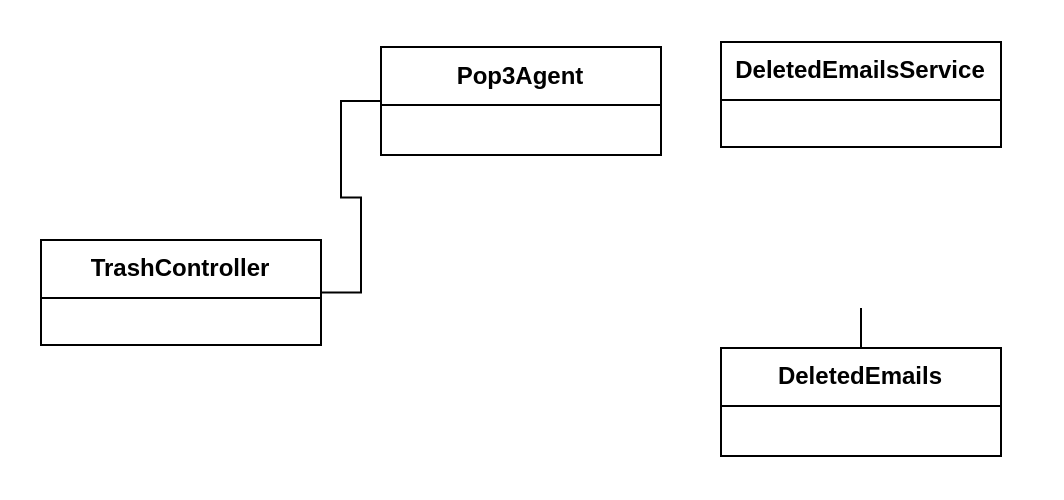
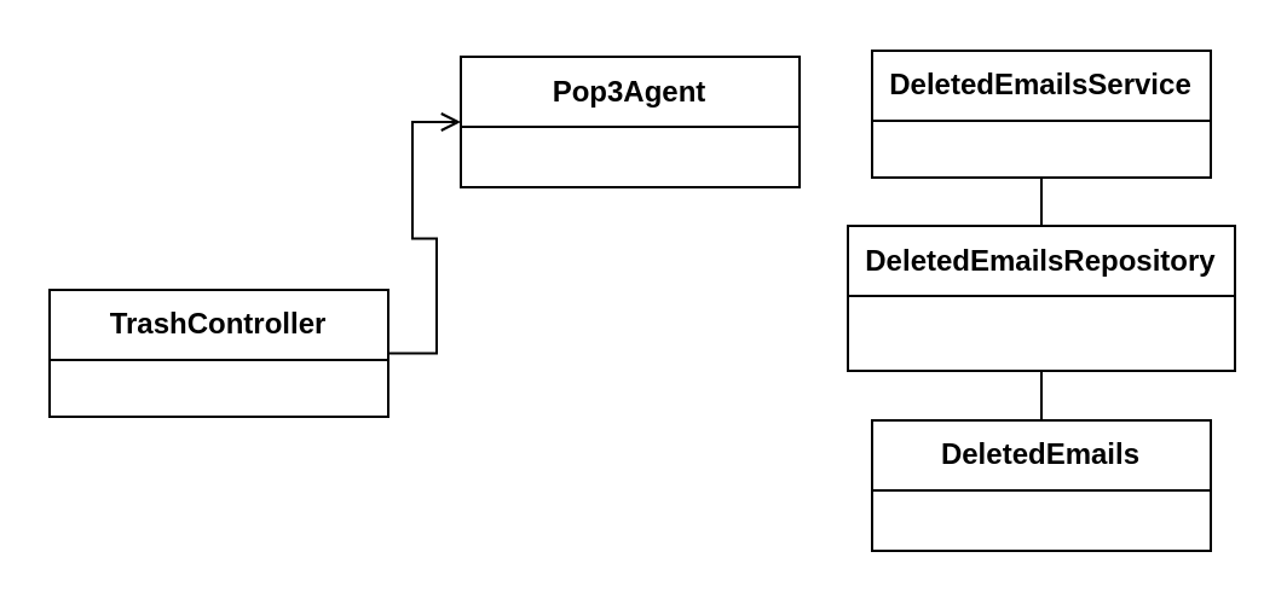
- <mxCell id="2" style="edgeStyle=orthogonalEdgeStyle;rounded=0;orthogonalLoop=1;jettySize=auto;html=1;exitX=1;exitY=0.5;exitDx=0;exitDy=0;entryX=0;entryY=0.5;entryDx=0;entryDy=0;endArrow=none;endFill=0;" parent="1" source="3" target="4" edge="1"><mxGeometry relative="1" as="geometry" /></mxCell>
+ <mxCell id="2" style="edgeStyle=orthogonalEdgeStyle;rounded=0;orthogonalLoop=1;jettySize=auto;html=1;exitX=1;exitY=0.5;exitDx=0;exitDy=0;entryX=0;entryY=0.5;entryDx=0;entryDy=0;endArrow=open;endFill=0;" parent="1" source="3" target="4" edge="1"><mxGeometry relative="1" as="geometry" /></mxCell>
+ <mxCell id="5" style="edgeStyle=orthogonalEdgeStyle;rounded=0;orthogonalLoop=1;jettySize=auto;html=1;entryX=0.5;entryY=0;entryDx=0;entryDy=0;endArrow=none;endFill=0;" parent="1" source="6" target="7" edge="1"><mxGeometry relative="1" as="geometry" /></mxCell>
+ <mxCell id="7" value="DeletedEmailsRepository" style="swimlane;fontStyle=1;align=center;verticalAlign=middle;childLayout=stackLayout;horizontal=1;startSize=29;horizontalStack=0;resizeParent=1;resizeParentMax=0;resizeLast=0;collapsible=0;marginBottom=0;html=1;whiteSpace=wrap;" parent="1" vertex="1"><mxGeometry x="350" y="93" width="160" height="60" as="geometry" /></mxCell>
